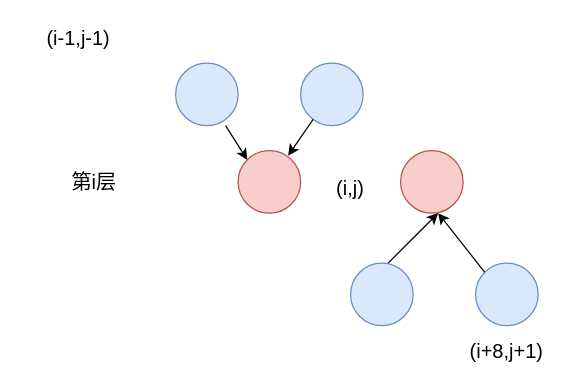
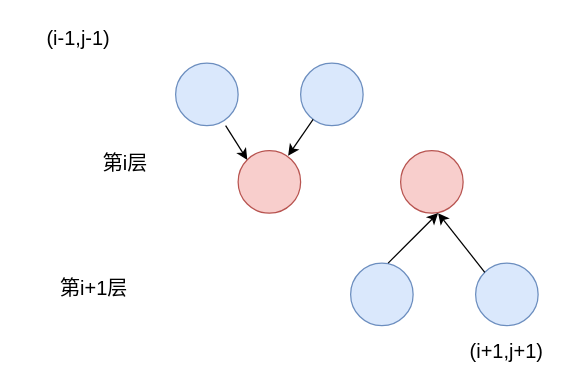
- <mxCell id="5" value="第i层" style="text;html=1;strokeColor=none;fillColor=none;align=center;verticalAlign=middle;whiteSpace=wrap;rounded=0;fontSize=16;" vertex="1" parent="1"><mxGeometry x="20" y="135" width="110" height="20" as="geometry" /></mxCell>
+ <mxCell id="5" value="第i层" style="text;html=1;strokeColor=none;fillColor=none;align=center;verticalAlign=middle;whiteSpace=wrap;rounded=0;fontSize=16;" vertex="1" parent="1"><mxGeometry x="45" y="120" width="110" height="20" as="geometry" /></mxCell>
- <mxCell id="14" value="(i,j)" style="text;html=1;strokeColor=none;fillColor=none;align=center;verticalAlign=middle;whiteSpace=wrap;rounded=0;fontSize=16;" vertex="1" parent="1"><mxGeometry x="260" y="140" width="40" height="20" as="geometry" /></mxCell>
+ <mxCell id="16" value="第i+1层" style="text;html=1;strokeColor=none;fillColor=none;align=center;verticalAlign=middle;whiteSpace=wrap;rounded=0;fontSize=16;" vertex="1" parent="1"><mxGeometry x="20" y="220" width="110" height="20" as="geometry" /></mxCell>
- <mxCell id="13" value="(i+8,j+1)" style="text;html=1;strokeColor=none;fillColor=none;align=center;verticalAlign=middle;whiteSpace=wrap;rounded=0;fontSize=16;" vertex="1" parent="1"><mxGeometry x="385" y="270" width="40" height="20" as="geometry" /></mxCell>
+ <mxCell id="13" value="(i+1,j+1)" style="text;html=1;strokeColor=none;fillColor=none;align=center;verticalAlign=middle;whiteSpace=wrap;rounded=0;fontSize=16;" vertex="1" parent="1"><mxGeometry x="385" y="270" width="40" height="20" as="geometry" /></mxCell>
